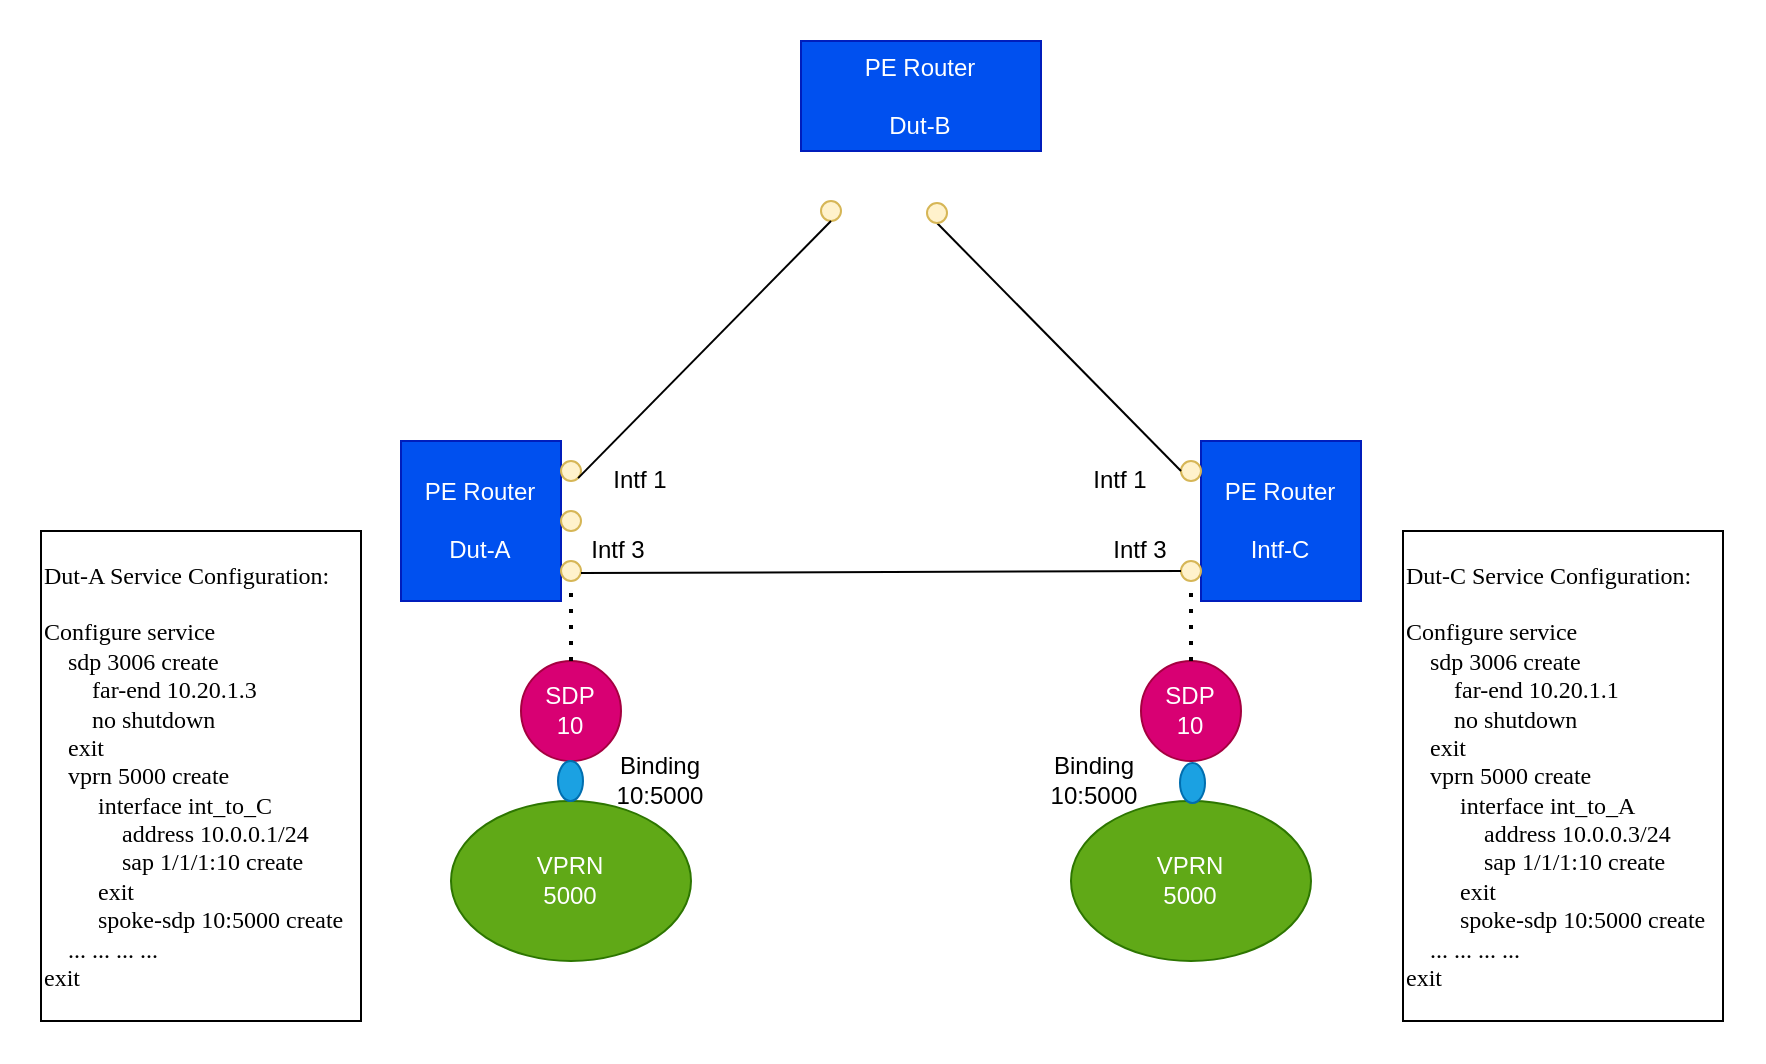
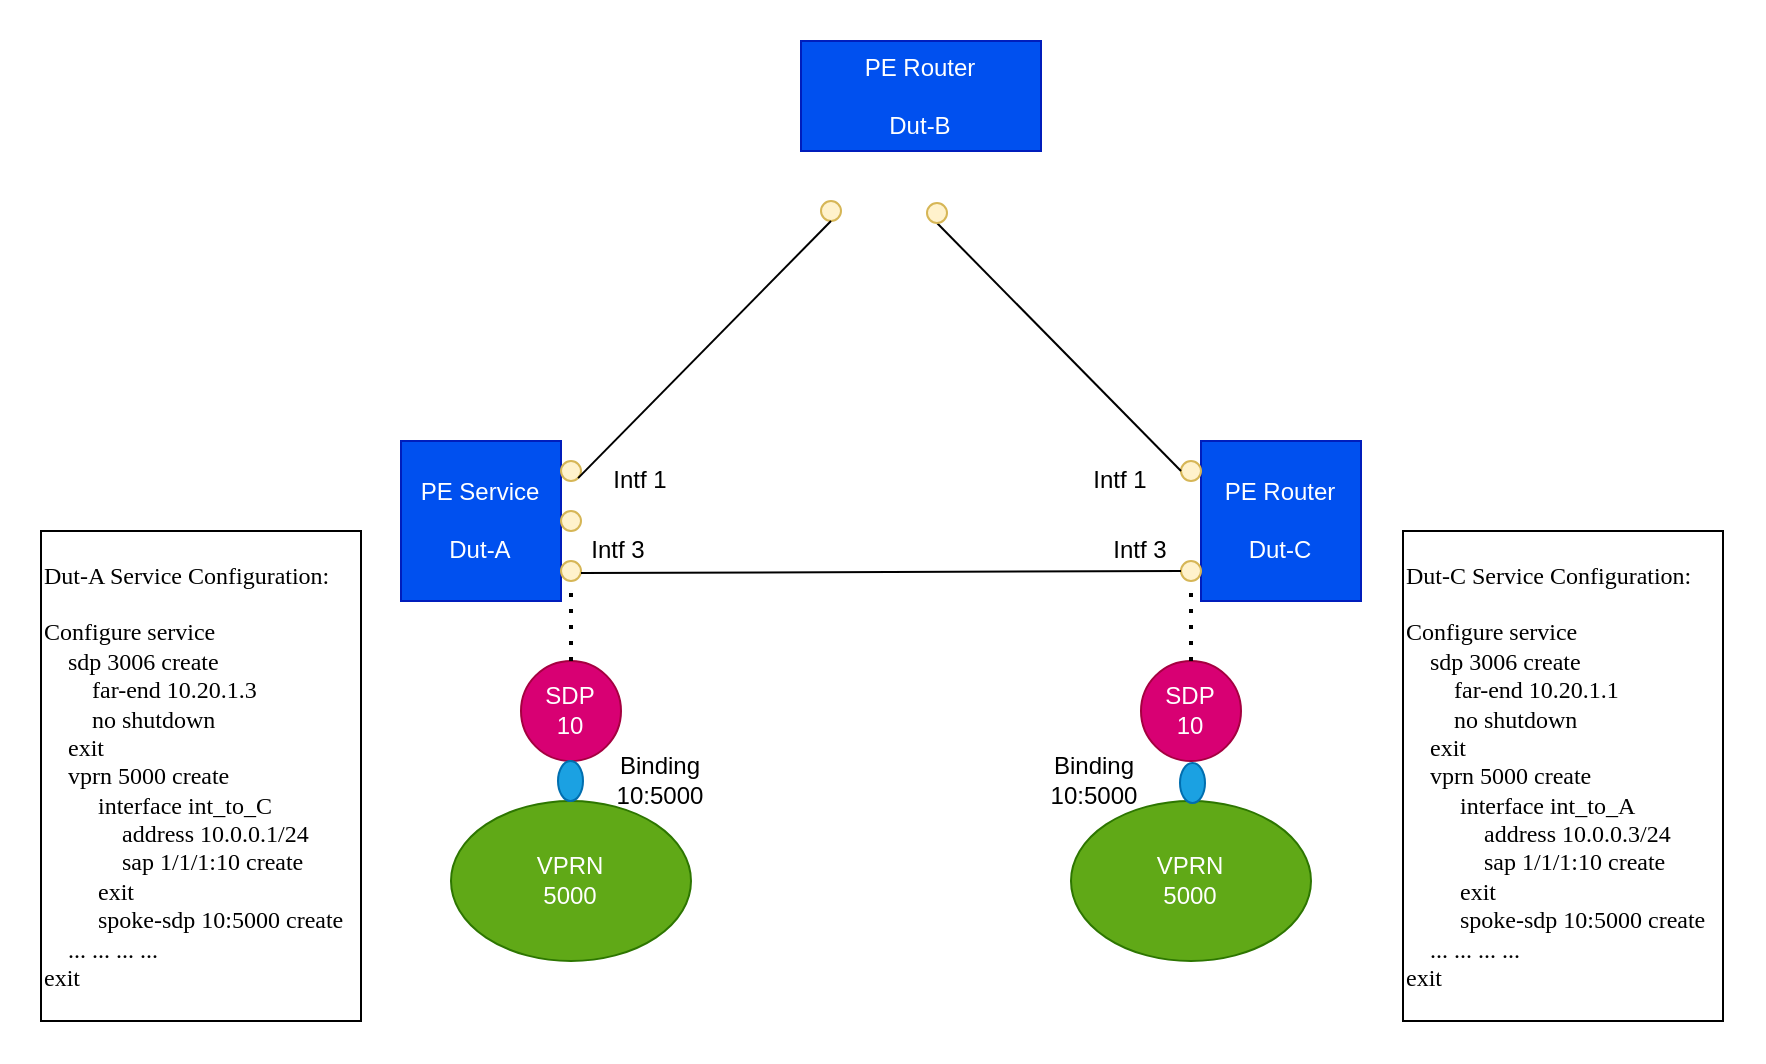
- <mxCell id="3" value="PE Router&lt;br&gt;&lt;br&gt;Dut-A" style="whiteSpace=wrap;html=1;aspect=fixed;fillColor=#0050ef;strokeColor=#001DBC;fontColor=#ffffff;" vertex="1" parent="1"><mxGeometry x="200" y="220" width="80" height="80" as="geometry" /></mxCell>
+ <mxCell id="3" value="PE Service&lt;br&gt;&lt;br&gt;Dut-A" style="whiteSpace=wrap;html=1;aspect=fixed;fillColor=#0050ef;strokeColor=#001DBC;fontColor=#ffffff;" vertex="1" parent="1"><mxGeometry x="200" y="220" width="80" height="80" as="geometry" /></mxCell>
- <mxCell id="2" value="PE Router&lt;br&gt;&lt;br&gt;Intf-C" style="whiteSpace=wrap;html=1;aspect=fixed;fillColor=#0050ef;strokeColor=#001DBC;fontColor=#ffffff;" vertex="1" parent="1"><mxGeometry x="600" y="220" width="80" height="80" as="geometry" /></mxCell>
+ <mxCell id="2" value="PE Router&lt;br&gt;&lt;br&gt;Dut-C" style="whiteSpace=wrap;html=1;aspect=fixed;fillColor=#0050ef;strokeColor=#001DBC;fontColor=#ffffff;" vertex="1" parent="1"><mxGeometry x="600" y="220" width="80" height="80" as="geometry" /></mxCell>
